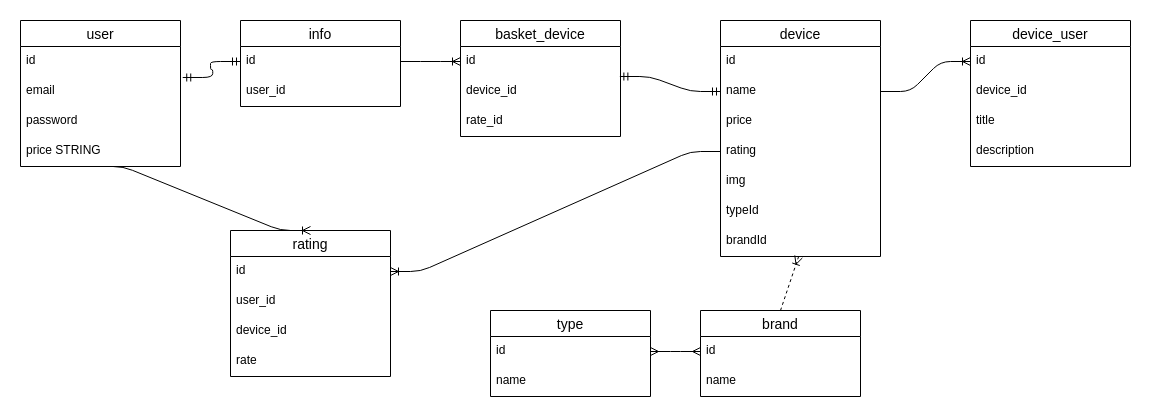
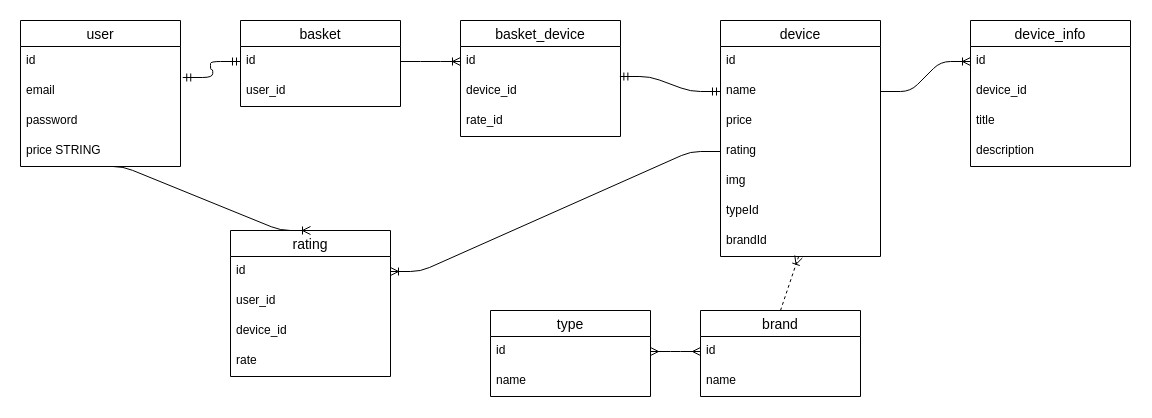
- <mxCell id="7" value="info" style="swimlane;fontStyle=0;childLayout=stackLayout;horizontal=1;startSize=26;horizontalStack=0;resizeParent=1;resizeParentMax=0;resizeLast=0;collapsible=1;marginBottom=0;align=center;fontSize=14;" vertex="1" parent="1"><mxGeometry x="240" y="20" width="160" height="86" as="geometry" /></mxCell>
+ <mxCell id="7" value="basket" style="swimlane;fontStyle=0;childLayout=stackLayout;horizontal=1;startSize=26;horizontalStack=0;resizeParent=1;resizeParentMax=0;resizeLast=0;collapsible=1;marginBottom=0;align=center;fontSize=14;" vertex="1" parent="1"><mxGeometry x="240" y="20" width="160" height="86" as="geometry" /></mxCell>
- <mxCell id="27" value="device_user" style="swimlane;fontStyle=0;childLayout=stackLayout;horizontal=1;startSize=26;horizontalStack=0;resizeParent=1;resizeParentMax=0;resizeLast=0;collapsible=1;marginBottom=0;align=center;fontSize=14;" vertex="1" parent="1"><mxGeometry x="970" y="20" width="160" height="146" as="geometry" /></mxCell>
+ <mxCell id="27" value="device_info" style="swimlane;fontStyle=0;childLayout=stackLayout;horizontal=1;startSize=26;horizontalStack=0;resizeParent=1;resizeParentMax=0;resizeLast=0;collapsible=1;marginBottom=0;align=center;fontSize=14;" vertex="1" parent="1"><mxGeometry x="970" y="20" width="160" height="146" as="geometry" /></mxCell>
